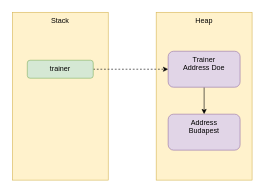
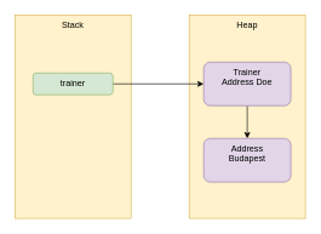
- <mxCell id="4" style="edgeStyle=orthogonalEdgeStyle;rounded=0;orthogonalLoop=1;jettySize=auto;html=1;exitX=1;exitY=0.5;exitDx=0;exitDy=0;dashed=1;" edge="1" parent="1" source="5" target="7"><mxGeometry relative="1" as="geometry" /></mxCell>
+ <mxCell id="4" style="edgeStyle=orthogonalEdgeStyle;rounded=0;orthogonalLoop=1;jettySize=auto;html=1;exitX=1;exitY=0.5;exitDx=0;exitDy=0;" edge="1" parent="1" source="5" target="7"><mxGeometry relative="1" as="geometry" /></mxCell>
